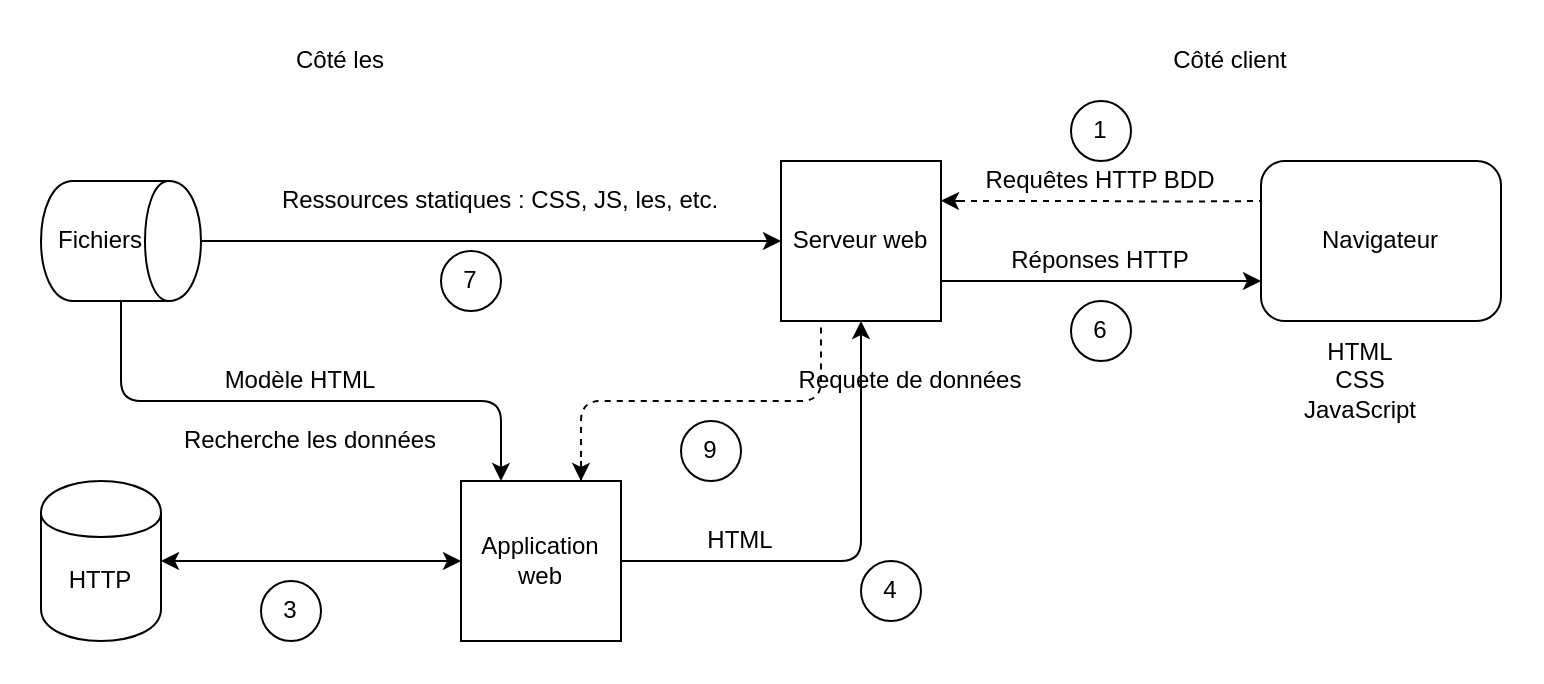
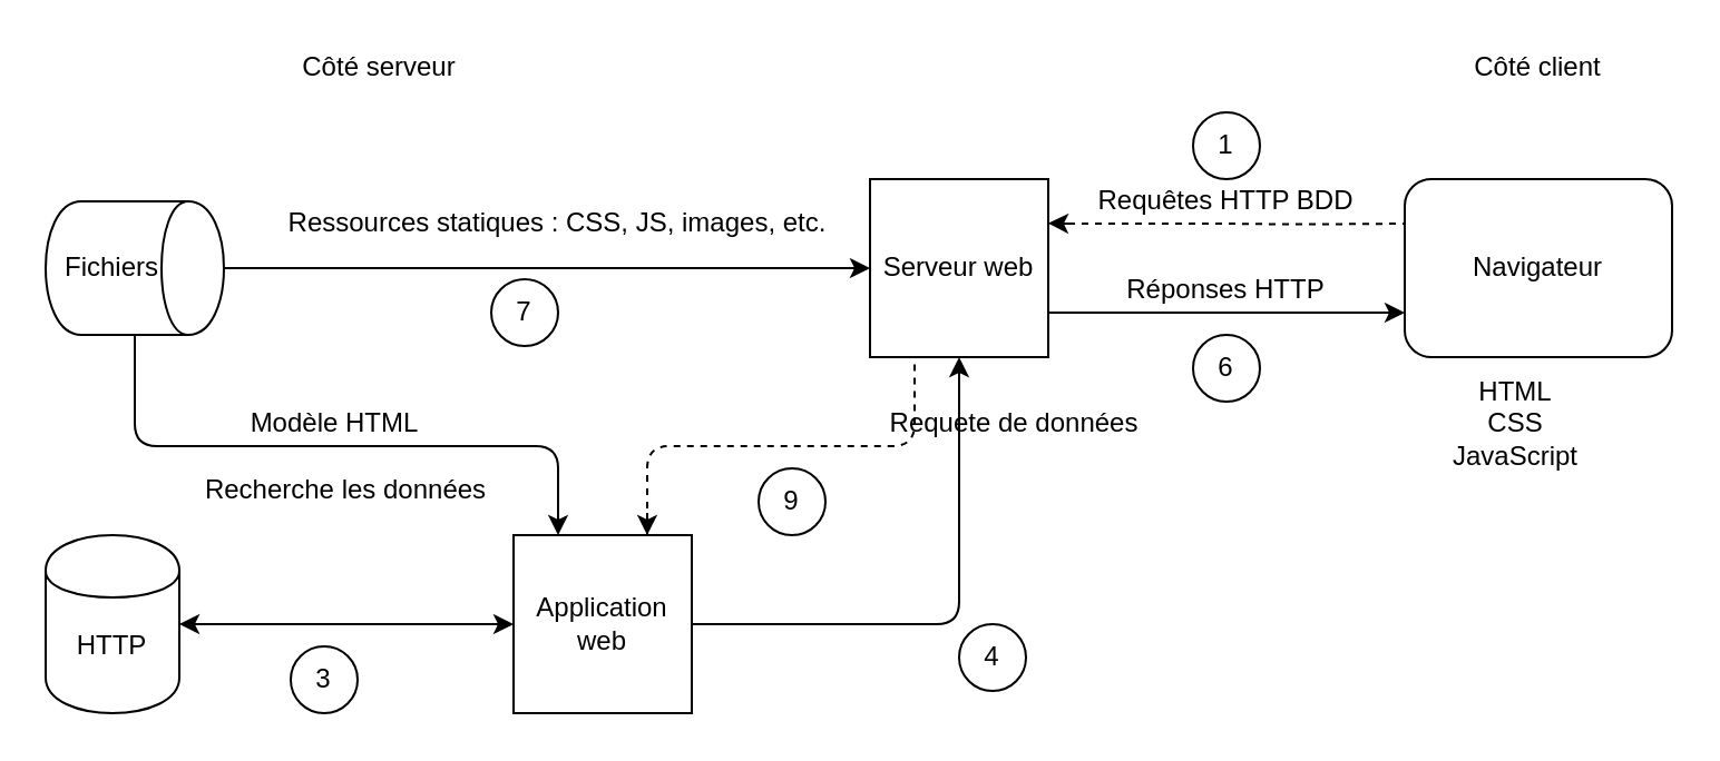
- <mxCell id="20" value="Côté les" style="text;html=1;strokeColor=none;fillColor=none;align=center;verticalAlign=middle;whiteSpace=wrap;rounded=0;" vertex="1" parent="1"><mxGeometry x="110" y="20" width="120" height="20" as="geometry" /></mxCell>
+ <mxCell id="20" value="Côté serveur" style="text;html=1;strokeColor=none;fillColor=none;align=center;verticalAlign=middle;whiteSpace=wrap;rounded=0;" vertex="1" parent="1"><mxGeometry x="110" y="20" width="120" height="20" as="geometry" /></mxCell>
- <mxCell id="19" value="Côté client" style="text;html=1;strokeColor=none;fillColor=none;align=center;verticalAlign=middle;whiteSpace=wrap;rounded=0;" vertex="1" parent="1"><mxGeometry x="555" y="20" width="120" height="20" as="geometry" /></mxCell>
+ <mxCell id="19" value="Côté client" style="text;html=1;strokeColor=none;fillColor=none;align=center;verticalAlign=middle;whiteSpace=wrap;rounded=0;" vertex="1" parent="1"><mxGeometry x="630" y="20" width="120" height="20" as="geometry" /></mxCell>
- <mxCell id="25" value="Ressources statiques : CSS, JS, les, etc." style="text;html=1;strokeColor=none;fillColor=none;align=center;verticalAlign=middle;whiteSpace=wrap;rounded=0;" vertex="1" parent="1"><mxGeometry x="110" y="80" width="280" height="40" as="geometry" /></mxCell>
+ <mxCell id="25" value="Ressources statiques : CSS, JS, images, etc." style="text;html=1;strokeColor=none;fillColor=none;align=center;verticalAlign=middle;whiteSpace=wrap;rounded=0;" vertex="1" parent="1"><mxGeometry x="110" y="80" width="280" height="40" as="geometry" /></mxCell>
- <mxCell id="27" value="HTML" style="text;html=1;strokeColor=none;fillColor=none;align=center;verticalAlign=middle;whiteSpace=wrap;rounded=0;" vertex="1" parent="1"><mxGeometry x="310" y="260" width="120" height="20" as="geometry" /></mxCell>
